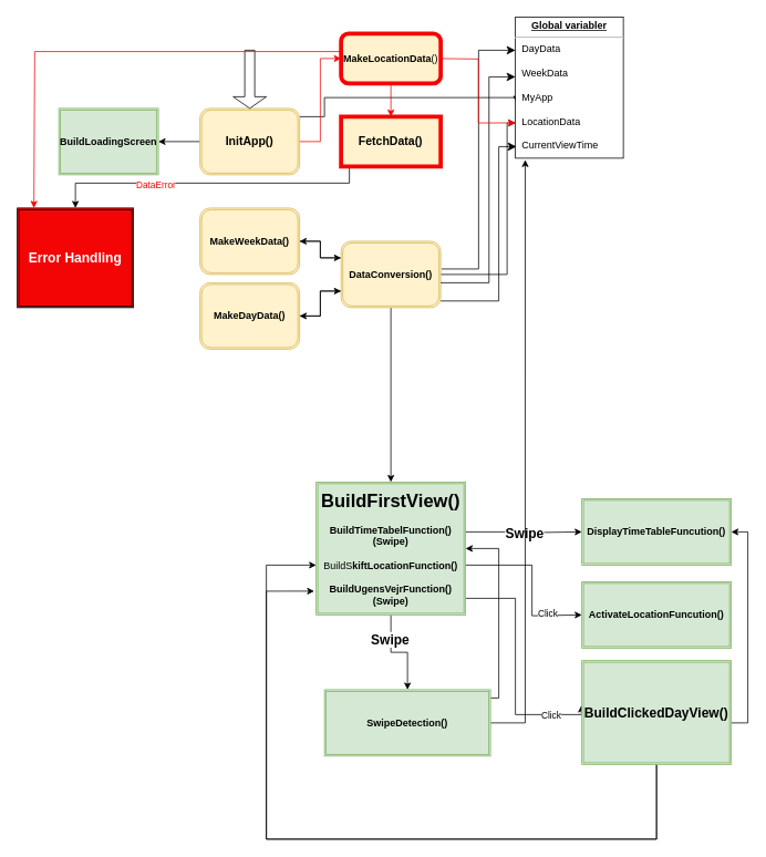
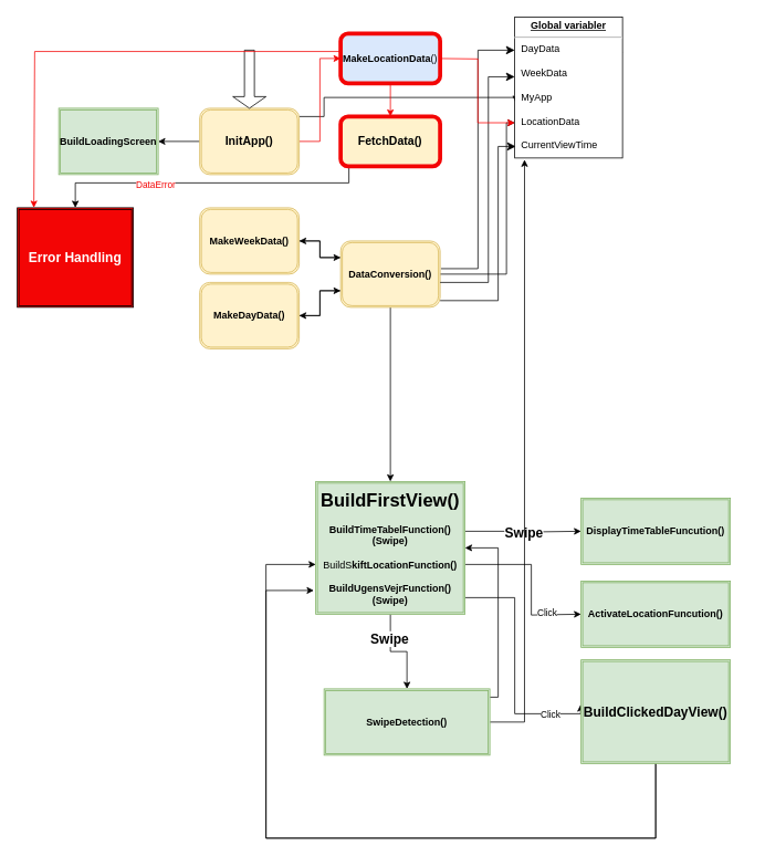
- <mxCell id="42" value="&lt;b&gt;MakeLocationData&lt;/b&gt;()" style="rounded=1;whiteSpace=wrap;html=1;fillColor=#fff2cc;strokeColor=#F30505;strokeWidth=5;" vertex="1" parent="1"><mxGeometry x="410" y="40" width="120" height="60" as="geometry" /></mxCell>
+ <mxCell id="42" value="&lt;b&gt;MakeLocationData&lt;/b&gt;()" style="rounded=1;whiteSpace=wrap;html=1;fillColor=#dae8fc;strokeColor=#F30505;strokeWidth=5;" vertex="1" parent="1"><mxGeometry x="410" y="40" width="120" height="60" as="geometry" /></mxCell>
- <mxCell id="31" value="&lt;b&gt;&lt;font style=&quot;font-size: 14px;&quot;&gt;FetchData()&lt;/font&gt;&lt;/b&gt;" style="whiteSpace=wrap;html=1;fillColor=#fff2cc;strokeColor=#F30505;strokeWidth=5;rounded=0;" vertex="1" parent="1"><mxGeometry x="410" y="140" width="120" height="60" as="geometry" /></mxCell>
+ <mxCell id="31" value="&lt;b&gt;&lt;font style=&quot;font-size: 14px;&quot;&gt;FetchData()&lt;/font&gt;&lt;/b&gt;" style="rounded=1;whiteSpace=wrap;html=1;fillColor=#fff2cc;strokeColor=#F30505;strokeWidth=5;" vertex="1" parent="1"><mxGeometry x="410" y="140" width="120" height="60" as="geometry" /></mxCell>
- <mxCell id="45" style="edgeStyle=orthogonalEdgeStyle;rounded=0;orthogonalLoop=1;jettySize=auto;html=1;entryX=1;entryY=0.5;entryDx=0;entryDy=0;" edge="1" parent="1" source="48" target="43"><mxGeometry relative="1" as="geometry"><Array as="points"><mxPoint x="900" y="870" /><mxPoint x="900" y="640" /></Array></mxGeometry></mxCell>
